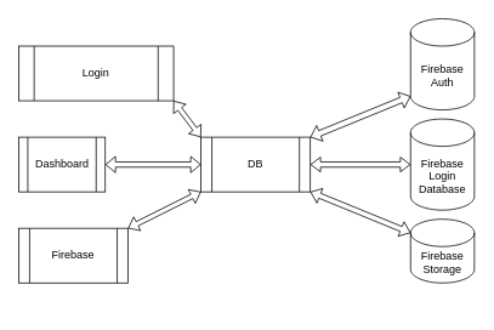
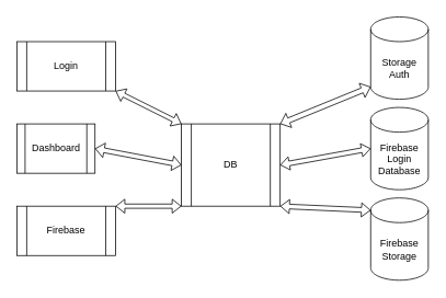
- <mxCell id="3" value="Login" style="shape=process;whiteSpace=wrap;html=1;backgroundOutline=1;" vertex="1" parent="1"><mxGeometry x="20" y="50" width="170" height="60" as="geometry" /></mxCell>
+ <mxCell id="3" value="Login" style="shape=process;whiteSpace=wrap;html=1;backgroundOutline=1;" vertex="1" parent="1"><mxGeometry x="20" y="50" width="120" height="60" as="geometry" /></mxCell>
- <mxCell id="6" value="Firebase Auth" style="shape=cylinder3;whiteSpace=wrap;html=1;boundedLbl=1;backgroundOutline=1;size=15;" vertex="1" parent="1"><mxGeometry x="450" y="20" width="70" height="100" as="geometry" /></mxCell>
+ <mxCell id="6" value="Storage Auth" style="shape=cylinder3;whiteSpace=wrap;html=1;boundedLbl=1;backgroundOutline=1;size=15;" vertex="1" parent="1"><mxGeometry x="450" y="20" width="70" height="100" as="geometry" /></mxCell>
- <mxCell id="2" value="DB" style="shape=process;whiteSpace=wrap;html=1;backgroundOutline=1;" vertex="1" parent="1"><mxGeometry x="220" y="150" width="120" height="60" as="geometry" /></mxCell>
+ <mxCell id="2" value="DB" style="shape=process;whiteSpace=wrap;html=1;backgroundOutline=1;" vertex="1" parent="1"><mxGeometry x="220" y="150" width="120" height="100" as="geometry" /></mxCell>
- <mxCell id="8" value="Firebase Storage" style="shape=cylinder3;whiteSpace=wrap;html=1;boundedLbl=1;backgroundOutline=1;size=15;" vertex="1" parent="1"><mxGeometry x="450" y="240" width="70" height="70" as="geometry" /></mxCell>
+ <mxCell id="8" value="Firebase Storage" style="shape=cylinder3;whiteSpace=wrap;html=1;boundedLbl=1;backgroundOutline=1;size=15;" vertex="1" parent="1"><mxGeometry x="450" y="240" width="70" height="100" as="geometry" /></mxCell>
